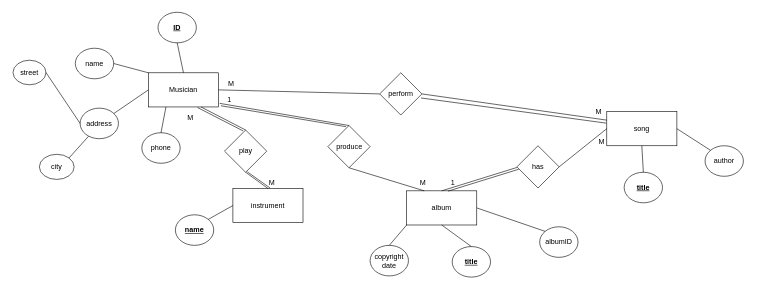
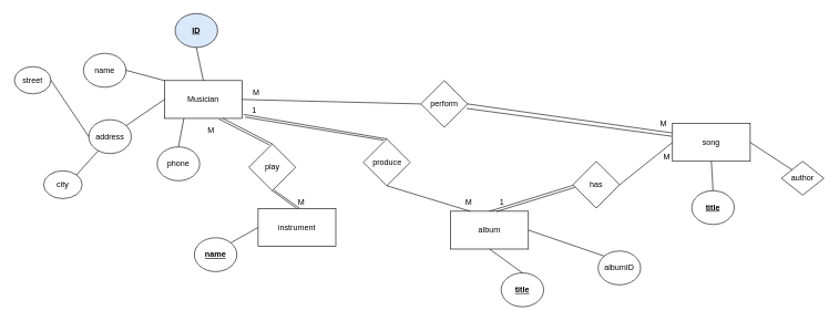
- <mxCell id="4" value="&lt;u&gt;&lt;b&gt;ID&lt;/b&gt;&lt;/u&gt;" style="ellipse;whiteSpace=wrap;html=1;" parent="1" vertex="1"><mxGeometry x="262" y="20" width="64" height="51" as="geometry" /></mxCell>
+ <mxCell id="4" value="&lt;u&gt;&lt;b&gt;ID&lt;/b&gt;&lt;/u&gt;" style="ellipse;whiteSpace=wrap;html=1;fillColor=#dae8fc;" parent="1" vertex="1"><mxGeometry x="262" y="20" width="64" height="51" as="geometry" /></mxCell>
- <mxCell id="27" value="author" style="ellipse;whiteSpace=wrap;html=1;" parent="1" vertex="1"><mxGeometry x="1175" y="242.75" width="64" height="51" as="geometry" /></mxCell>
+ <mxCell id="27" value="author" style="rhombus;whiteSpace=wrap;html=1;" parent="1" vertex="1"><mxGeometry x="1175" y="242.75" width="64" height="51" as="geometry" /></mxCell>
- <mxCell id="24" value="" style="endArrow=none;html=1;rounded=0;entryX=0;entryY=1;entryDx=0;entryDy=0;exitX=0.5;exitY=0;exitDx=0;exitDy=0;" parent="1" source="20" target="18" edge="1"><mxGeometry width="50" height="50" relative="1" as="geometry"><mxPoint x="376" y="396" as="sourcePoint" /><mxPoint x="417" y="373" as="targetPoint" /></mxGeometry></mxCell>
- <mxCell id="20" value="copyright date" style="ellipse;whiteSpace=wrap;html=1;" parent="1" vertex="1"><mxGeometry x="616" y="409" width="64" height="51" as="geometry" /></mxCell>
